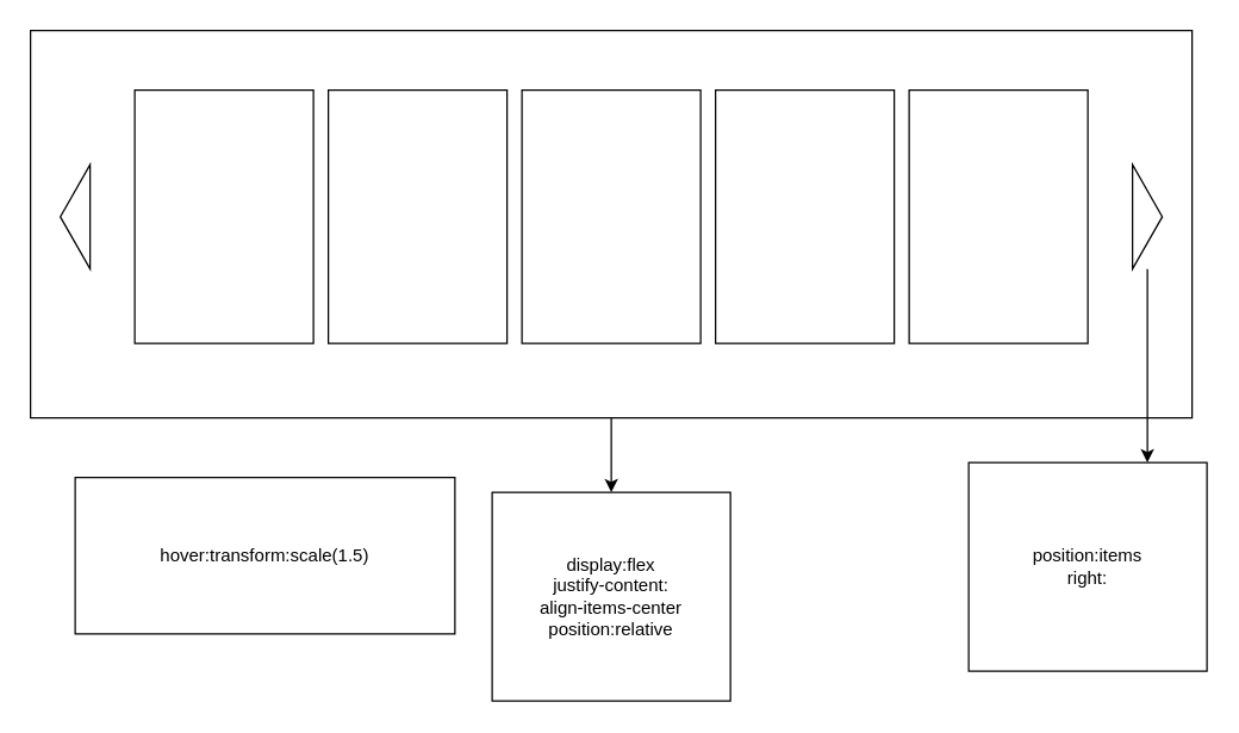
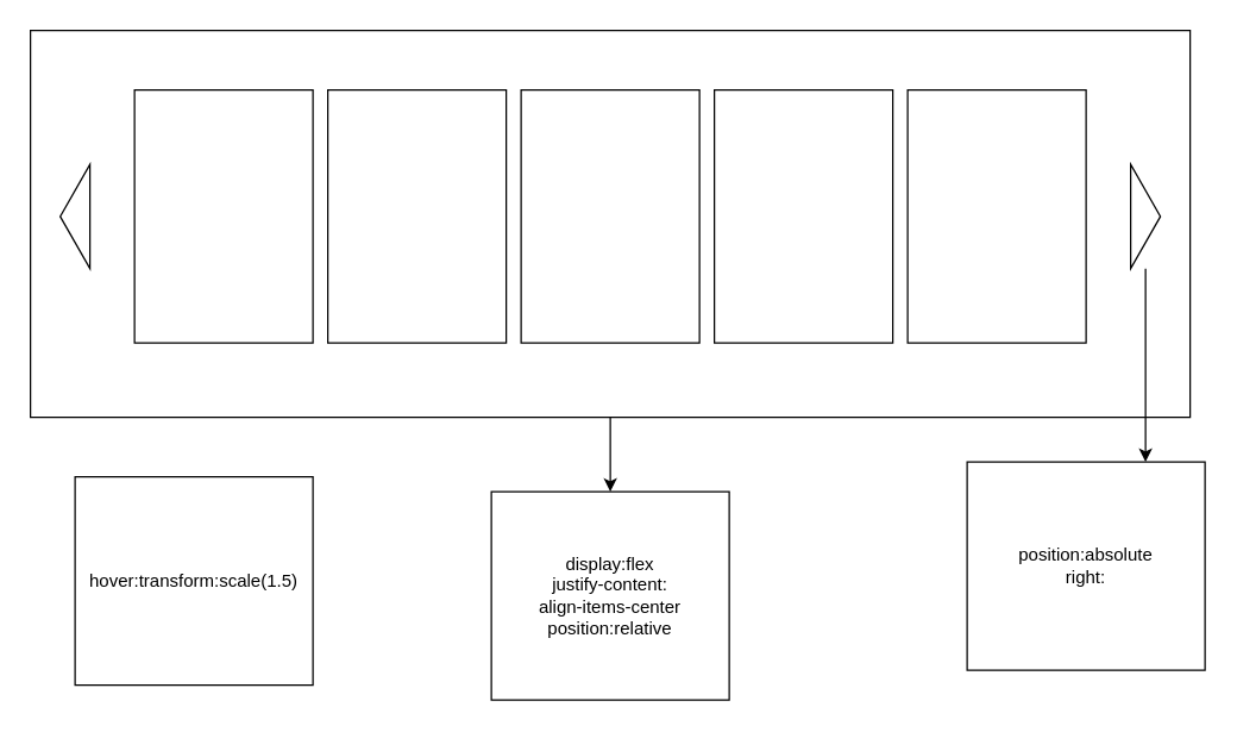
- <mxCell id="14" value="hover:transform:scale(1.5)" style="rounded=0;whiteSpace=wrap;html=1;" parent="1" vertex="1"><mxGeometry x="50" y="320" width="255" height="105" as="geometry" /></mxCell>
+ <mxCell id="14" value="hover:transform:scale(1.5)" style="rounded=0;whiteSpace=wrap;html=1;" parent="1" vertex="1"><mxGeometry x="50" y="320" width="160" height="140" as="geometry" /></mxCell>
- <mxCell id="13" value="position:items&lt;br&gt;right:" style="rounded=0;whiteSpace=wrap;html=1;" parent="1" vertex="1"><mxGeometry x="650" y="310" width="160" height="140" as="geometry" /></mxCell>
+ <mxCell id="13" value="position:absolute&lt;br&gt;right:" style="rounded=0;whiteSpace=wrap;html=1;" parent="1" vertex="1"><mxGeometry x="650" y="310" width="160" height="140" as="geometry" /></mxCell>
